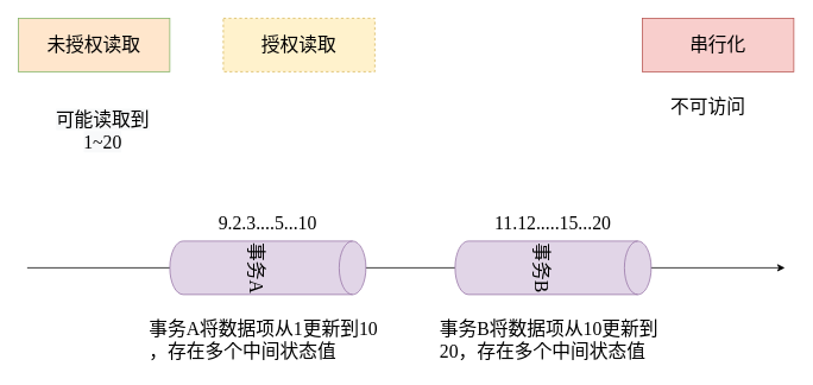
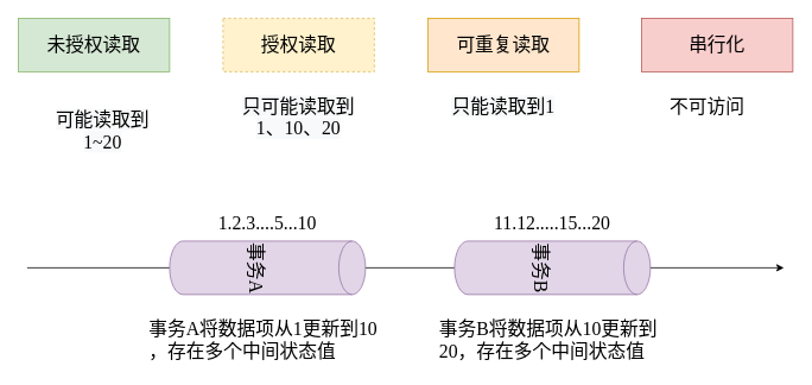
- <mxCell id="2" value="未授权读取" style="rounded=0;whiteSpace=wrap;html=1;fontFamily=Microsoft YaHei;fontSize=21;fillColor=#ffe6cc;strokeColor=#82b366;" vertex="1" parent="1"><mxGeometry x="20" y="20" width="170" height="60" as="geometry" /></mxCell>
+ <mxCell id="2" value="未授权读取" style="rounded=0;whiteSpace=wrap;html=1;fontFamily=Microsoft YaHei;fontSize=21;fillColor=#d5e8d4;strokeColor=#82b366;" vertex="1" parent="1"><mxGeometry x="20" y="20" width="170" height="60" as="geometry" /></mxCell>
+ <mxCell id="4" value="可重复读取" style="rounded=0;whiteSpace=wrap;html=1;fontFamily=Microsoft YaHei;fontSize=21;fillColor=#ffe6cc;strokeColor=#d79b00;" vertex="1" parent="1"><mxGeometry x="480" y="20" width="170" height="60" as="geometry" /></mxCell>
+ <mxCell id="9" value="&lt;span style=&quot;color: rgb(0, 0, 0); font-family: &amp;quot;microsoft yahei&amp;quot;; font-size: 21px; font-style: normal; font-weight: 400; letter-spacing: normal; text-indent: 0px; text-transform: none; word-spacing: 0px; background-color: rgb(248, 249, 250); display: inline; float: none;&quot;&gt;只能读取到1&lt;/span&gt;" style="text;whiteSpace=wrap;html=1;fontSize=21;fontFamily=Microsoft YaHei;align=center;" vertex="1" parent="1"><mxGeometry x="480" y="100" width="170" height="40" as="geometry" /></mxCell>
+ <mxCell id="8" value="&lt;span style=&quot;color: rgb(0, 0, 0); font-family: &amp;quot;microsoft yahei&amp;quot;; font-size: 21px; font-style: normal; font-weight: 400; letter-spacing: normal; text-indent: 0px; text-transform: none; word-spacing: 0px; background-color: rgb(248, 249, 250); display: inline; float: none;&quot;&gt;只可能读取到&lt;br&gt;1、10、20&lt;/span&gt;" style="text;whiteSpace=wrap;html=1;fontSize=21;fontFamily=Microsoft YaHei;align=center;" vertex="1" parent="1"><mxGeometry x="250" y="100" width="170" height="80" as="geometry" /></mxCell>
- <mxCell id="13" value="9.2.3....5...10" style="text;html=1;strokeColor=none;fillColor=none;align=center;verticalAlign=middle;whiteSpace=wrap;rounded=0;fontFamily=Microsoft YaHei;fontSize=21;" vertex="1" parent="1"><mxGeometry x="235" y="240" width="130" height="20" as="geometry" /></mxCell>
+ <mxCell id="13" value="1.2.3....5...10" style="text;html=1;strokeColor=none;fillColor=none;align=center;verticalAlign=middle;whiteSpace=wrap;rounded=0;fontFamily=Microsoft YaHei;fontSize=21;" vertex="1" parent="1"><mxGeometry x="235" y="240" width="130" height="20" as="geometry" /></mxCell>
